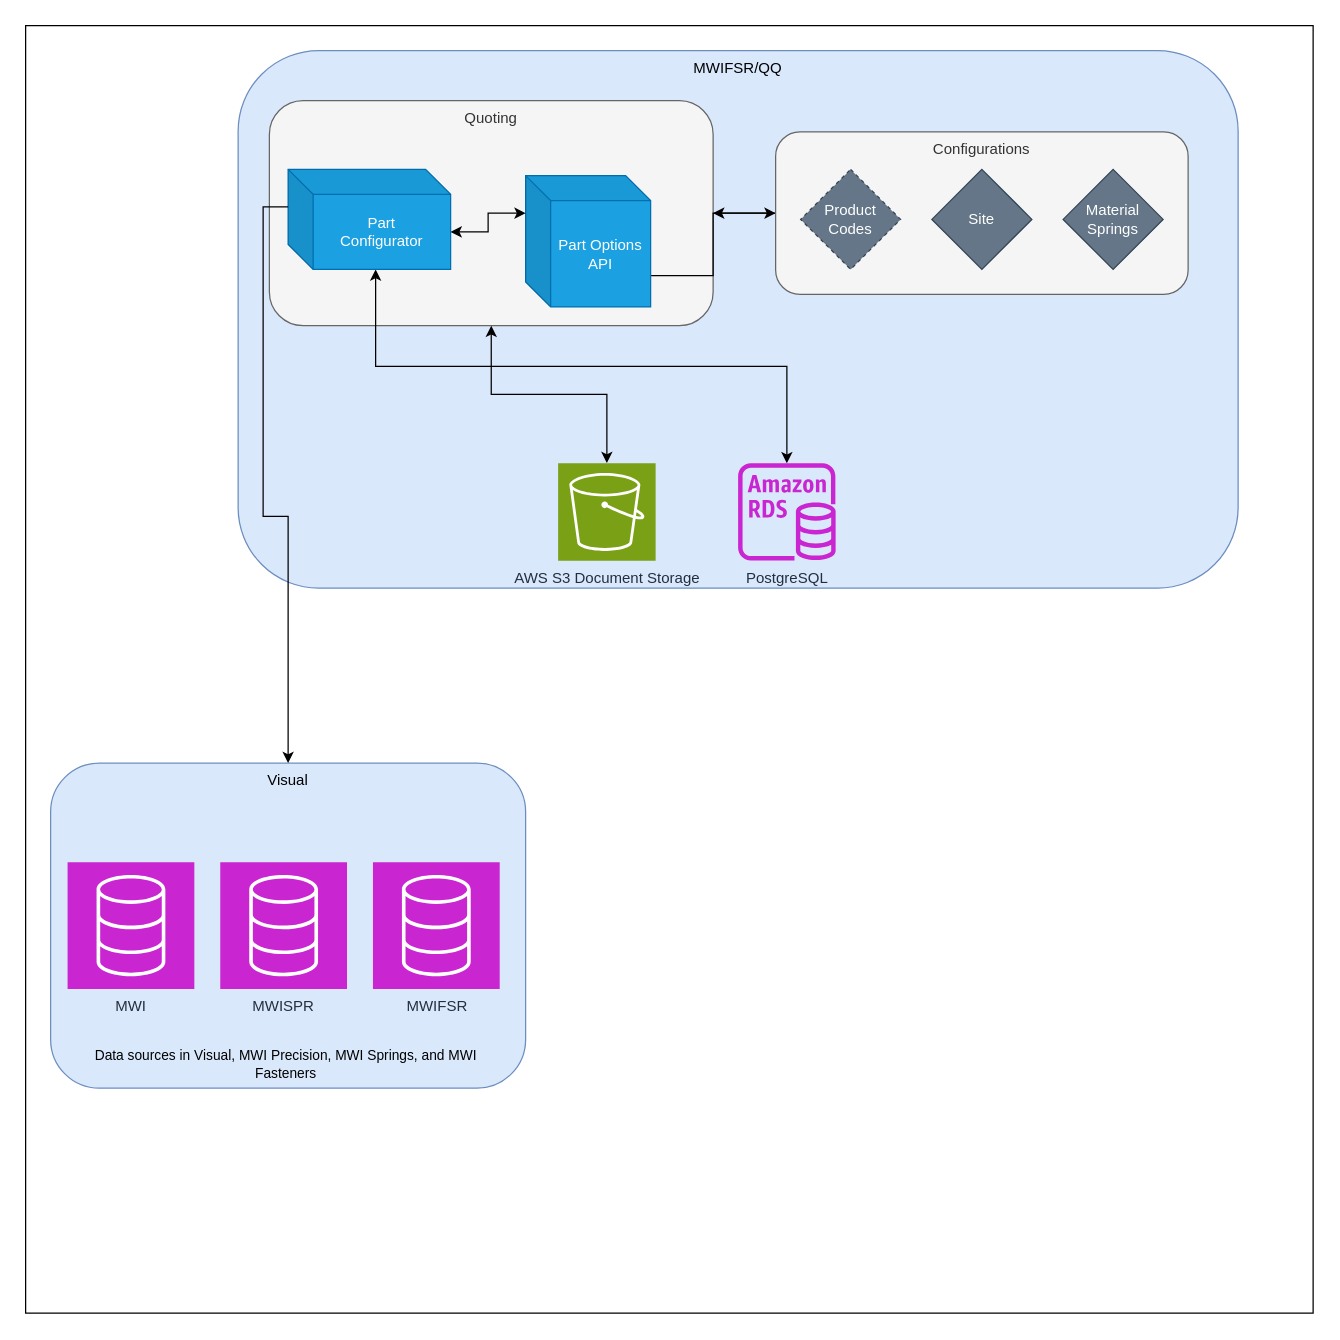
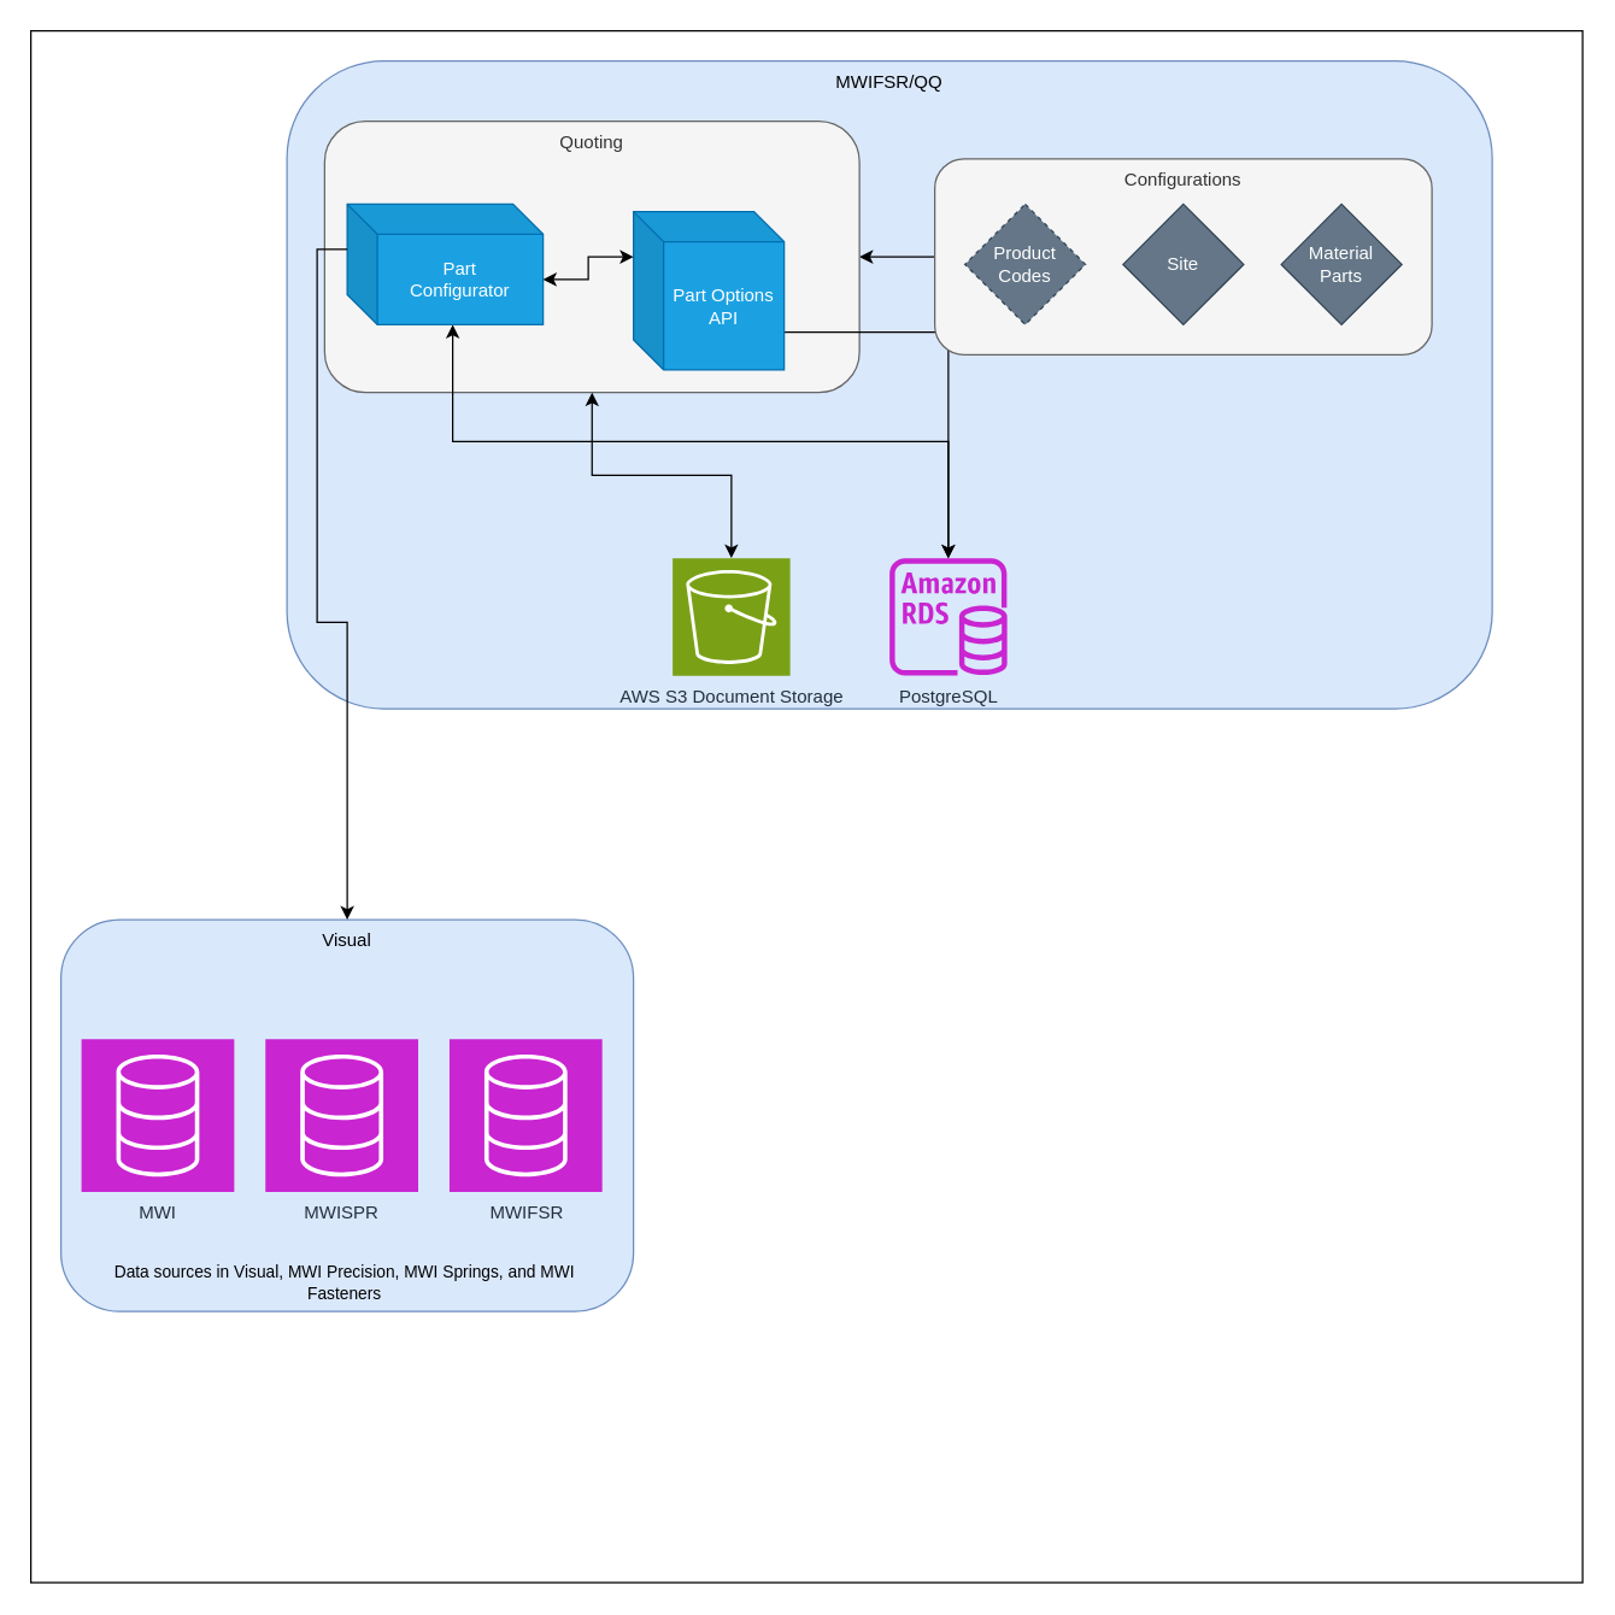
- <mxCell id="25" value="Material&lt;div&gt;Springs&lt;/div&gt;" style="rhombus;whiteSpace=wrap;html=1;fillColor=#647687;fontColor=#ffffff;strokeColor=#314354;" parent="21" vertex="1"><mxGeometry x="230" y="30" width="80" height="80" as="geometry" /></mxCell>
+ <mxCell id="25" value="Material&lt;div&gt;Parts&lt;/div&gt;" style="rhombus;whiteSpace=wrap;html=1;fillColor=#647687;fontColor=#ffffff;strokeColor=#314354;" parent="21" vertex="1"><mxGeometry x="230" y="30" width="80" height="80" as="geometry" /></mxCell>
- <mxCell id="17" style="edgeStyle=orthogonalEdgeStyle;rounded=0;orthogonalLoop=1;jettySize=auto;html=1;exitX=0;exitY=0;exitDx=75;exitDy=80;exitPerimeter=0;startArrow=classic;startFill=1;" parent="9" source="18" target="22" edge="1"><mxGeometry relative="1" as="geometry" /></mxCell>
+ <mxCell id="17" style="edgeStyle=orthogonalEdgeStyle;rounded=0;orthogonalLoop=1;jettySize=auto;html=1;exitX=0;exitY=0;exitDx=75;exitDy=80;exitPerimeter=0;startArrow=classic;startFill=1;" parent="9" source="18" target="16" edge="1"><mxGeometry relative="1" as="geometry" /></mxCell>
